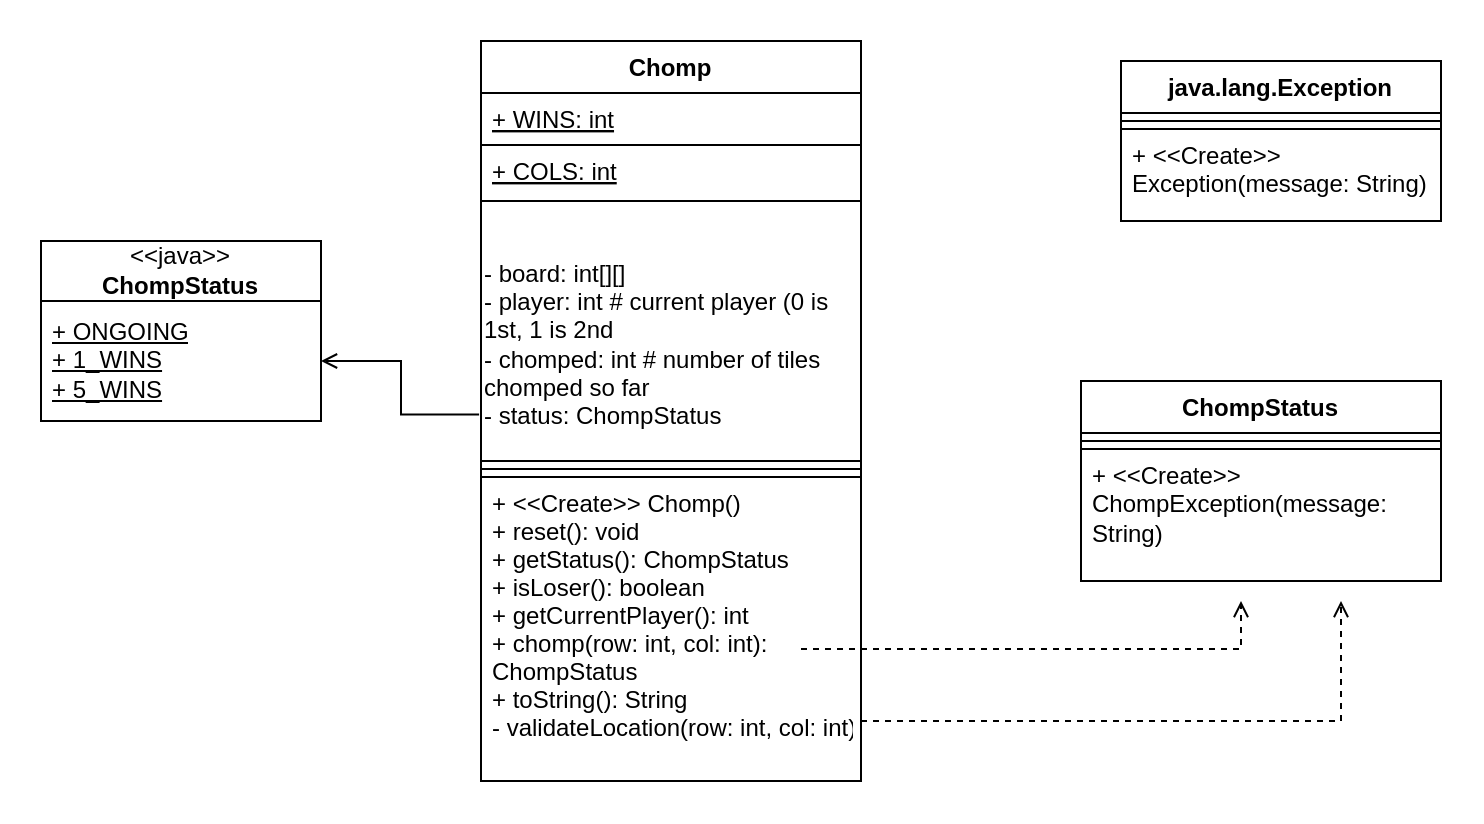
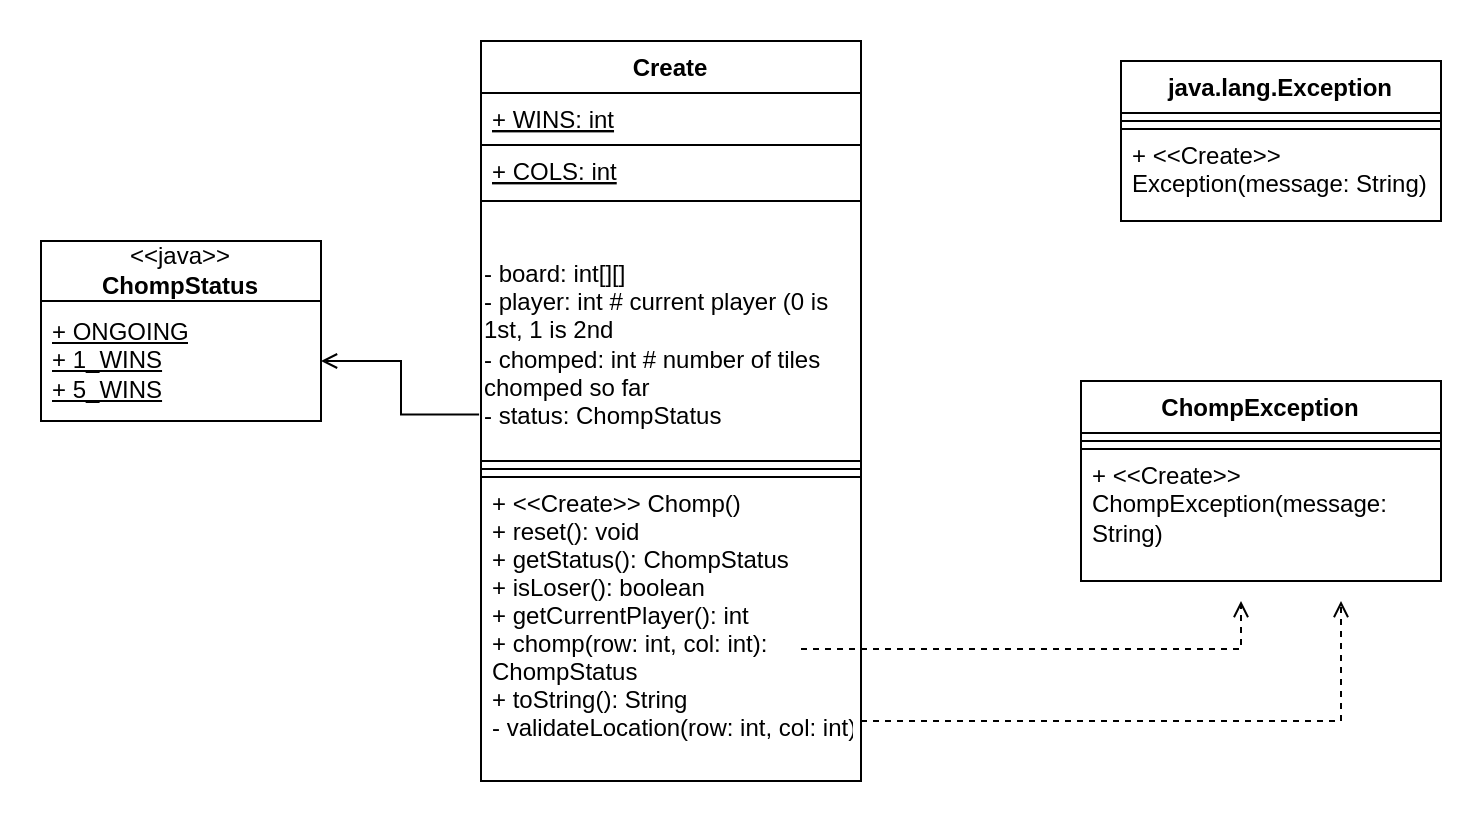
- <mxCell id="2" value="Chomp" style="swimlane;fontStyle=1;align=center;verticalAlign=top;childLayout=stackLayout;horizontal=1;startSize=26;horizontalStack=0;resizeParent=1;resizeLast=0;collapsible=1;marginBottom=0;rounded=0;shadow=0;strokeWidth=1;strokeColor=#000000;" parent="1" vertex="1"><mxGeometry x="240" y="20" width="190" height="370" as="geometry"><mxRectangle x="230" y="140" width="160" height="26" as="alternateBounds" /></mxGeometry></mxCell>
+ <mxCell id="2" value="Create" style="swimlane;fontStyle=1;align=center;verticalAlign=top;childLayout=stackLayout;horizontal=1;startSize=26;horizontalStack=0;resizeParent=1;resizeLast=0;collapsible=1;marginBottom=0;rounded=0;shadow=0;strokeWidth=1;strokeColor=#000000;" parent="1" vertex="1"><mxGeometry x="240" y="20" width="190" height="370" as="geometry"><mxRectangle x="230" y="140" width="160" height="26" as="alternateBounds" /></mxGeometry></mxCell>
- <mxCell id="11" value="ChompStatus" style="swimlane;fontStyle=1;align=center;verticalAlign=top;childLayout=stackLayout;horizontal=1;startSize=26;horizontalStack=0;resizeParent=1;resizeParentMax=0;resizeLast=0;collapsible=1;marginBottom=0;whiteSpace=wrap;html=1;strokeColor=#000000;" vertex="1" parent="1"><mxGeometry x="540" y="190" width="180" height="100" as="geometry" /></mxCell>
+ <mxCell id="11" value="ChompException" style="swimlane;fontStyle=1;align=center;verticalAlign=top;childLayout=stackLayout;horizontal=1;startSize=26;horizontalStack=0;resizeParent=1;resizeParentMax=0;resizeLast=0;collapsible=1;marginBottom=0;whiteSpace=wrap;html=1;strokeColor=#000000;" vertex="1" parent="1"><mxGeometry x="540" y="190" width="180" height="100" as="geometry" /></mxCell>
